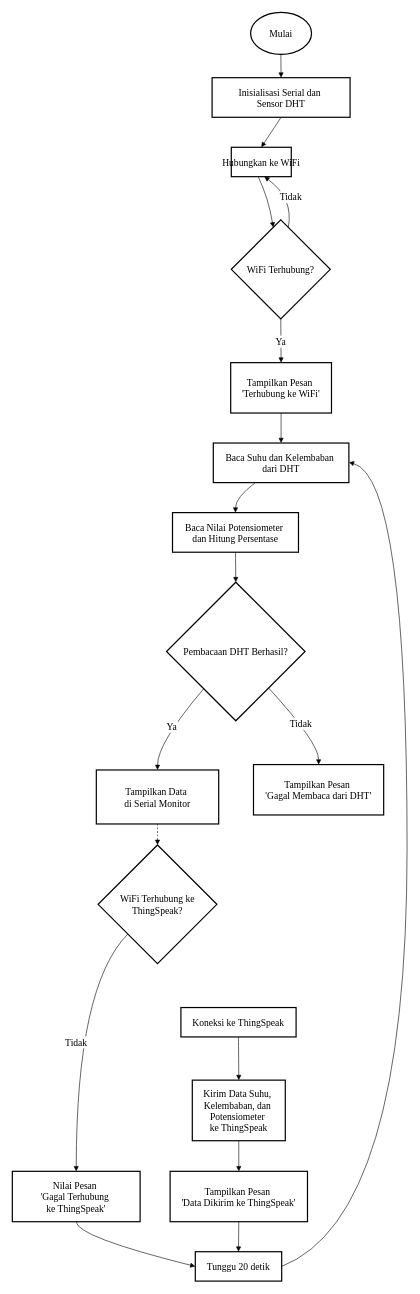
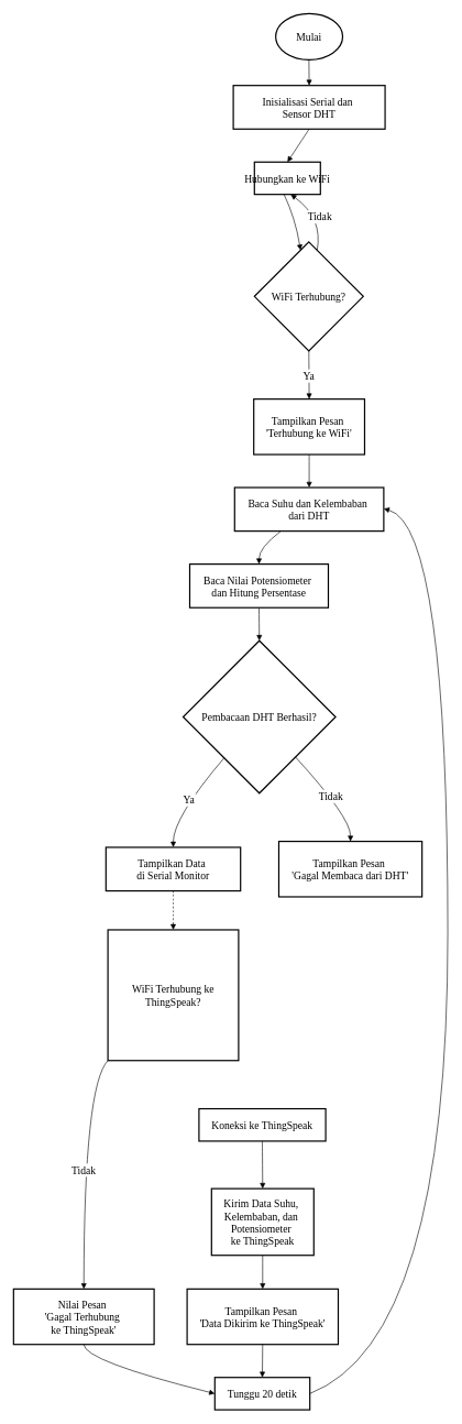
- <mxCell id="9" value="Tampilkan Data &#10;di Serial Monitor" style="rounded=0;arcSize=40;strokeWidth=2;fontFamily=Comic Sans MS;fontSize=16;" vertex="1" parent="1"><mxGeometry x="160" y="1283" width="204" height="90" as="geometry" /></mxCell>
+ <mxCell id="9" value="Tampilkan Data &#10;di Serial Monitor" style="rounded=0;arcSize=40;strokeWidth=2;fontFamily=Comic Sans MS;fontSize=16;" vertex="1" parent="1"><mxGeometry x="160" y="1283" width="204" height="66" as="geometry" /></mxCell>
- <mxCell id="11" value="WiFi Terhubung ke ThingSpeak?" style="rhombus;strokeWidth=2;whiteSpace=wrap;fontFamily=Comic Sans MS;fontSize=16;" vertex="1" parent="1"><mxGeometry x="163" y="1408" width="198" height="198" as="geometry" /></mxCell>
+ <mxCell id="11" value="WiFi Terhubung ke ThingSpeak?" style="strokeWidth=2;whiteSpace=wrap;fontFamily=Comic Sans MS;fontSize=16;rounded=0;" vertex="1" parent="1"><mxGeometry x="163" y="1408" width="198" height="198" as="geometry" /></mxCell>
